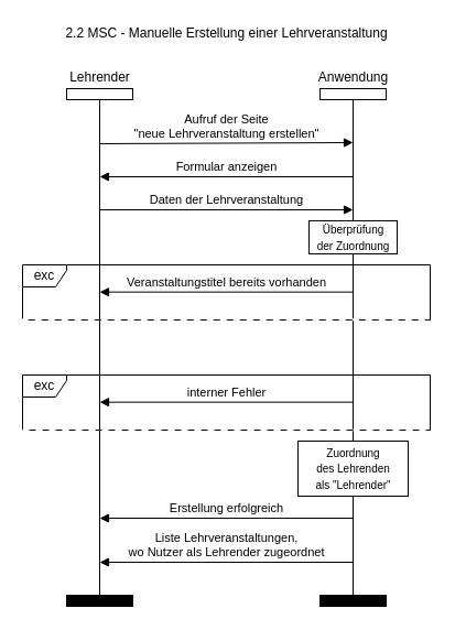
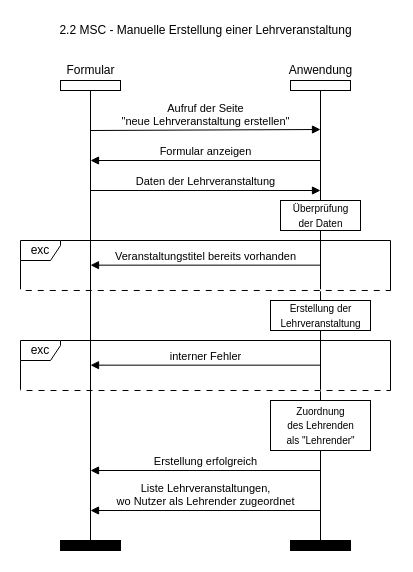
- <mxCell id="10" value="Lehrender" style="text;html=1;align=center;verticalAlign=middle;resizable=0;points=[];autosize=1;" parent="1" vertex="1"><mxGeometry x="55" y="60" width="70" height="20" as="geometry" /></mxCell>
+ <mxCell id="10" value="Formular" style="text;html=1;align=center;verticalAlign=middle;resizable=0;points=[];autosize=1;" parent="1" vertex="1"><mxGeometry x="55" y="60" width="70" height="20" as="geometry" /></mxCell>
- <mxCell id="9" value="&lt;font style=&quot;font-size: 10px&quot;&gt;Überprüfung &lt;br&gt;der Zuordnung&lt;/font&gt;" style="html=1;rounded=0;fillColor=#FFFFFF;" parent="1" vertex="1"><mxGeometry x="280" y="200" width="80" height="30" as="geometry" /></mxCell>
+ <mxCell id="9" value="&lt;font style=&quot;font-size: 10px&quot;&gt;Überprüfung &lt;br&gt;der Daten&lt;/font&gt;" style="html=1;rounded=0;fillColor=#FFFFFF;" parent="1" vertex="1"><mxGeometry x="280" y="200" width="80" height="30" as="geometry" /></mxCell>
+ <mxCell id="18" value="&lt;span style=&quot;font-size: 10px&quot;&gt;Erstellung der &lt;br&gt;Lehrveranstaltung&lt;/span&gt;" style="html=1;rounded=0;fillColor=#FFFFFF;" parent="1" vertex="1"><mxGeometry x="270" y="300" width="100" height="30" as="geometry" /></mxCell>
